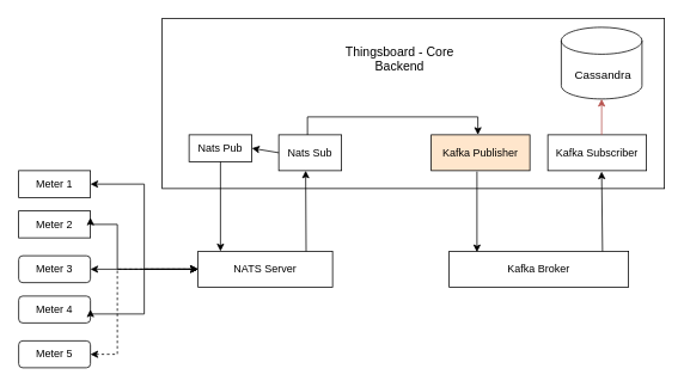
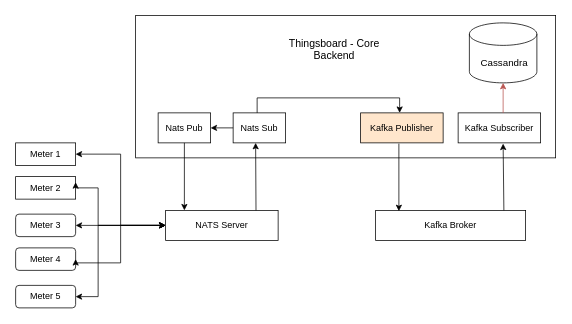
- <mxCell id="5" value="Nats Pub" style="rounded=0;whiteSpace=wrap;html=1;" parent="1" vertex="1"><mxGeometry x="210" y="150" width="70" height="30" as="geometry" /></mxCell>
+ <mxCell id="5" value="Nats Pub" style="rounded=0;whiteSpace=wrap;html=1;" parent="1" vertex="1"><mxGeometry x="210" y="150" width="70" height="40" as="geometry" /></mxCell>
- <mxCell id="18" value="" style="edgeStyle=orthogonalEdgeStyle;rounded=0;orthogonalLoop=1;jettySize=auto;html=1;exitX=1;exitY=0.5;exitDx=0;exitDy=0;entryX=0;entryY=0.5;entryDx=0;entryDy=0;startArrow=classic;startFill=1;dashed=1;" parent="1" source="17" target="8" edge="1"><mxGeometry relative="1" as="geometry"><mxPoint x="150" y="280" as="sourcePoint" /><mxPoint x="300" y="337" as="targetPoint" /><Array as="points"><mxPoint x="130" y="395" /><mxPoint x="130" y="300" /></Array></mxGeometry></mxCell>
+ <mxCell id="18" value="" style="edgeStyle=orthogonalEdgeStyle;rounded=0;orthogonalLoop=1;jettySize=auto;html=1;exitX=1;exitY=0.5;exitDx=0;exitDy=0;entryX=0;entryY=0.5;entryDx=0;entryDy=0;startArrow=classic;startFill=1;" parent="1" source="17" target="8" edge="1"><mxGeometry relative="1" as="geometry"><mxPoint x="150" y="280" as="sourcePoint" /><mxPoint x="300" y="337" as="targetPoint" /><Array as="points"><mxPoint x="130" y="395" /><mxPoint x="130" y="300" /></Array></mxGeometry></mxCell>
